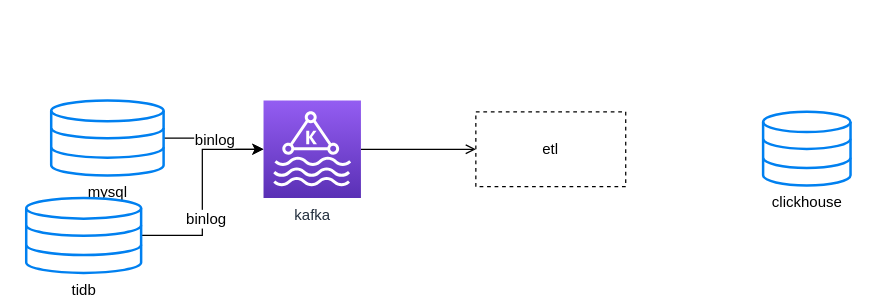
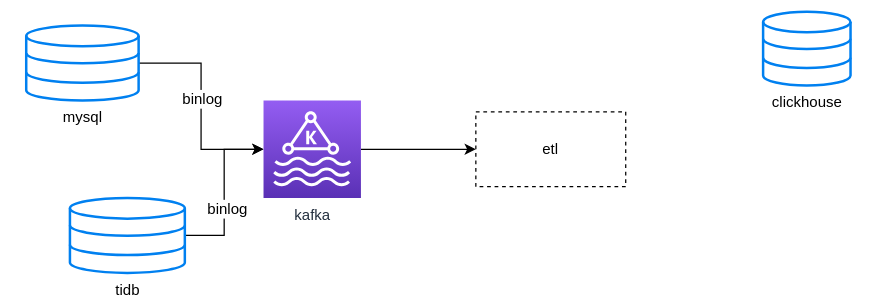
- <mxCell id="4" value="mysql" style="html=1;verticalLabelPosition=bottom;align=center;labelBackgroundColor=#ffffff;verticalAlign=top;strokeWidth=2;strokeColor=#0080F0;fillColor=#ffffff;shadow=0;dashed=0;shape=mxgraph.ios7.icons.data;" parent="1" vertex="1"><mxGeometry x="40" y="80" width="90" height="60" as="geometry" /></mxCell>
+ <mxCell id="4" value="mysql" style="html=1;verticalLabelPosition=bottom;align=center;labelBackgroundColor=#ffffff;verticalAlign=top;strokeWidth=2;strokeColor=#0080F0;fillColor=#ffffff;shadow=0;dashed=0;shape=mxgraph.ios7.icons.data;" parent="1" vertex="1"><mxGeometry x="20" y="20" width="90" height="60" as="geometry" /></mxCell>
- <mxCell id="8" style="edgeStyle=orthogonalEdgeStyle;rounded=0;orthogonalLoop=1;jettySize=auto;html=1;endArrow=open;" parent="1" source="9" target="11" edge="1"><mxGeometry relative="1" as="geometry"><mxPoint x="340" y="119" as="targetPoint" /></mxGeometry></mxCell>
+ <mxCell id="8" style="edgeStyle=orthogonalEdgeStyle;rounded=0;orthogonalLoop=1;jettySize=auto;html=1;" parent="1" source="9" target="11" edge="1"><mxGeometry relative="1" as="geometry"><mxPoint x="340" y="119" as="targetPoint" /></mxGeometry></mxCell>
- <mxCell id="10" value="clickhouse" style="html=1;verticalLabelPosition=bottom;align=center;labelBackgroundColor=#ffffff;verticalAlign=top;strokeWidth=2;strokeColor=#0080F0;fillColor=#ffffff;shadow=0;dashed=0;shape=mxgraph.ios7.icons.data;" parent="1" vertex="1"><mxGeometry x="610" y="89" width="70" height="59" as="geometry" /></mxCell>
+ <mxCell id="10" value="clickhouse" style="html=1;verticalLabelPosition=bottom;align=center;labelBackgroundColor=#ffffff;verticalAlign=top;strokeWidth=2;strokeColor=#0080F0;fillColor=#ffffff;shadow=0;dashed=0;shape=mxgraph.ios7.icons.data;" parent="1" vertex="1"><mxGeometry x="610" y="9" width="70" height="59" as="geometry" /></mxCell>
- <mxCell id="7" value="tidb" style="html=1;verticalLabelPosition=bottom;align=center;labelBackgroundColor=#ffffff;verticalAlign=top;strokeWidth=2;strokeColor=#0080F0;fillColor=#ffffff;shadow=0;dashed=0;shape=mxgraph.ios7.icons.data;" parent="1" vertex="1"><mxGeometry x="20" y="158" width="92" height="60" as="geometry" /></mxCell>
+ <mxCell id="7" value="tidb" style="html=1;verticalLabelPosition=bottom;align=center;labelBackgroundColor=#ffffff;verticalAlign=top;strokeWidth=2;strokeColor=#0080F0;fillColor=#ffffff;shadow=0;dashed=0;shape=mxgraph.ios7.icons.data;" parent="1" vertex="1"><mxGeometry x="55" y="158" width="92" height="60" as="geometry" /></mxCell>
